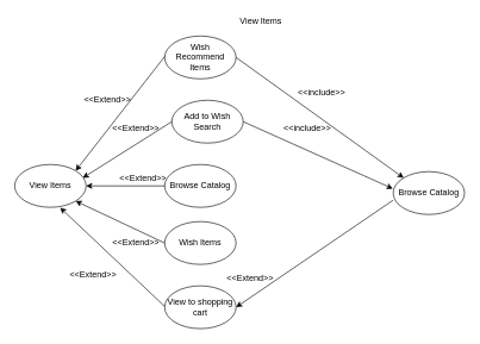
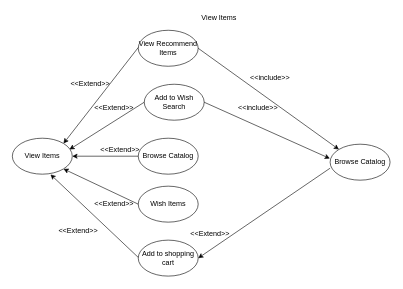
- <mxCell id="4" value="Wish Recommend Items" style="ellipse;whiteSpace=wrap;html=1;" vertex="1" parent="1"><mxGeometry x="230" y="50" width="100" height="60" as="geometry" /></mxCell>
+ <mxCell id="4" value="View Recommend Items" style="ellipse;whiteSpace=wrap;html=1;" vertex="1" parent="1"><mxGeometry x="230" y="50" width="100" height="60" as="geometry" /></mxCell>
- <mxCell id="6" value="View to shopping cart" style="ellipse;whiteSpace=wrap;html=1;" vertex="1" parent="1"><mxGeometry x="230" y="400" width="100" height="60" as="geometry" /></mxCell>
+ <mxCell id="6" value="Add to shopping cart" style="ellipse;whiteSpace=wrap;html=1;" vertex="1" parent="1"><mxGeometry x="230" y="400" width="100" height="60" as="geometry" /></mxCell>
